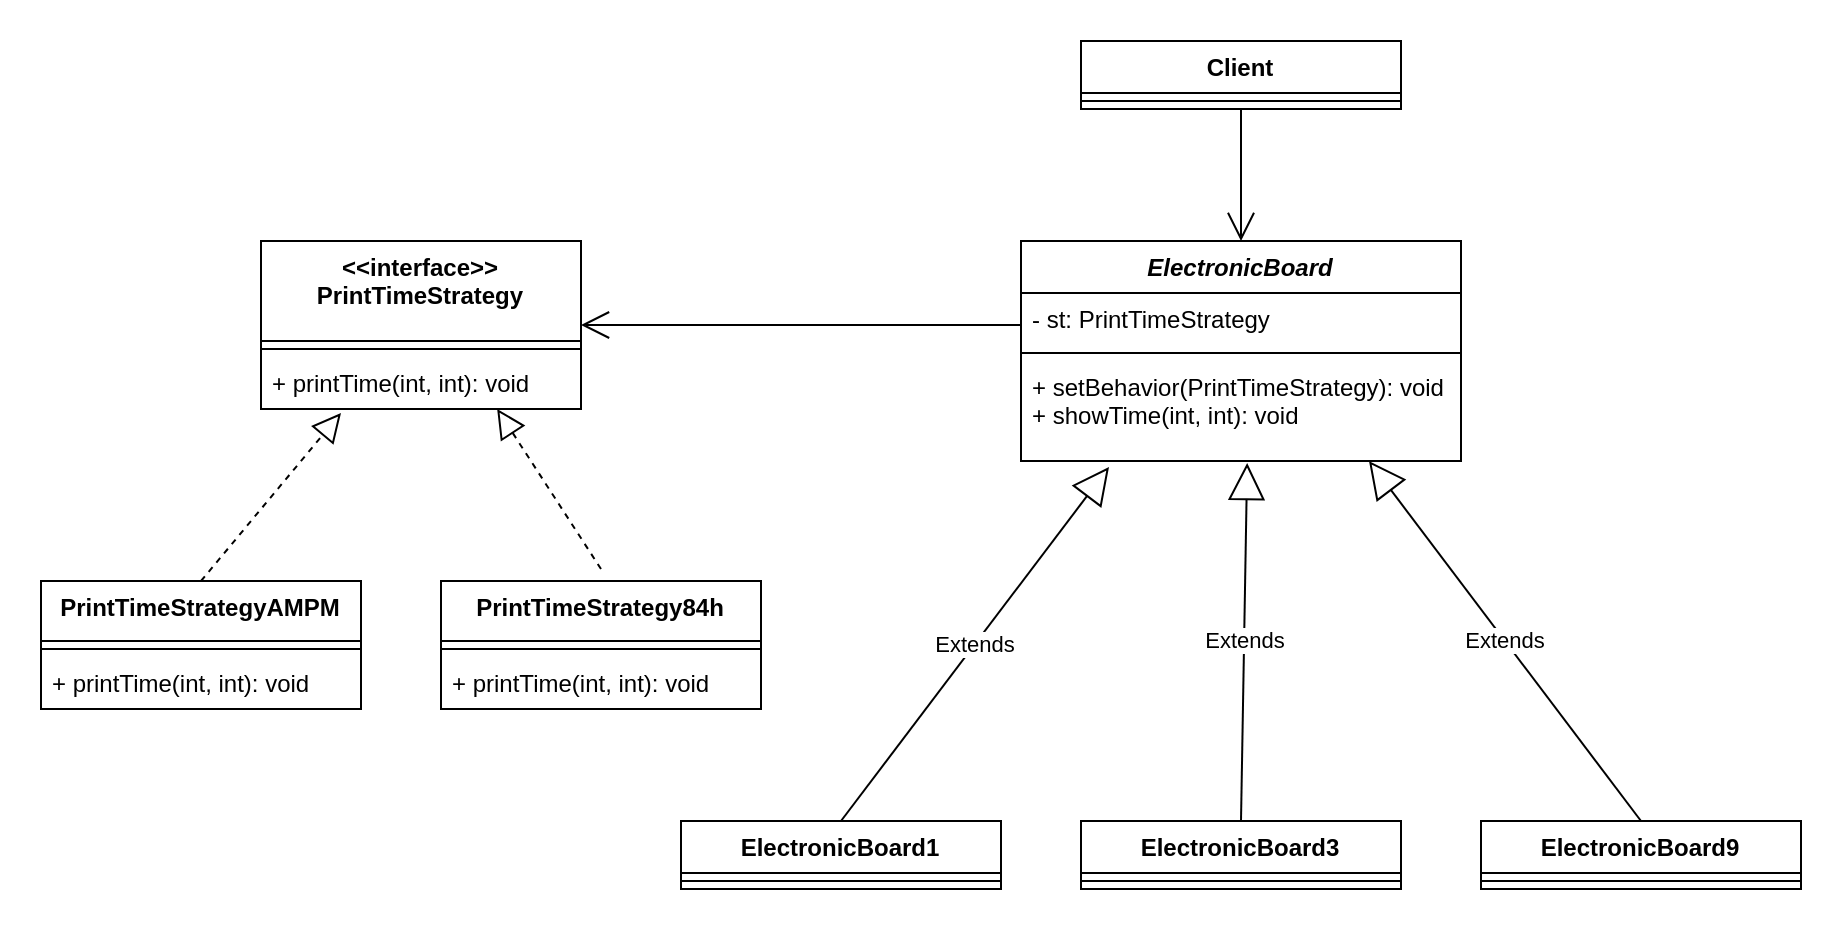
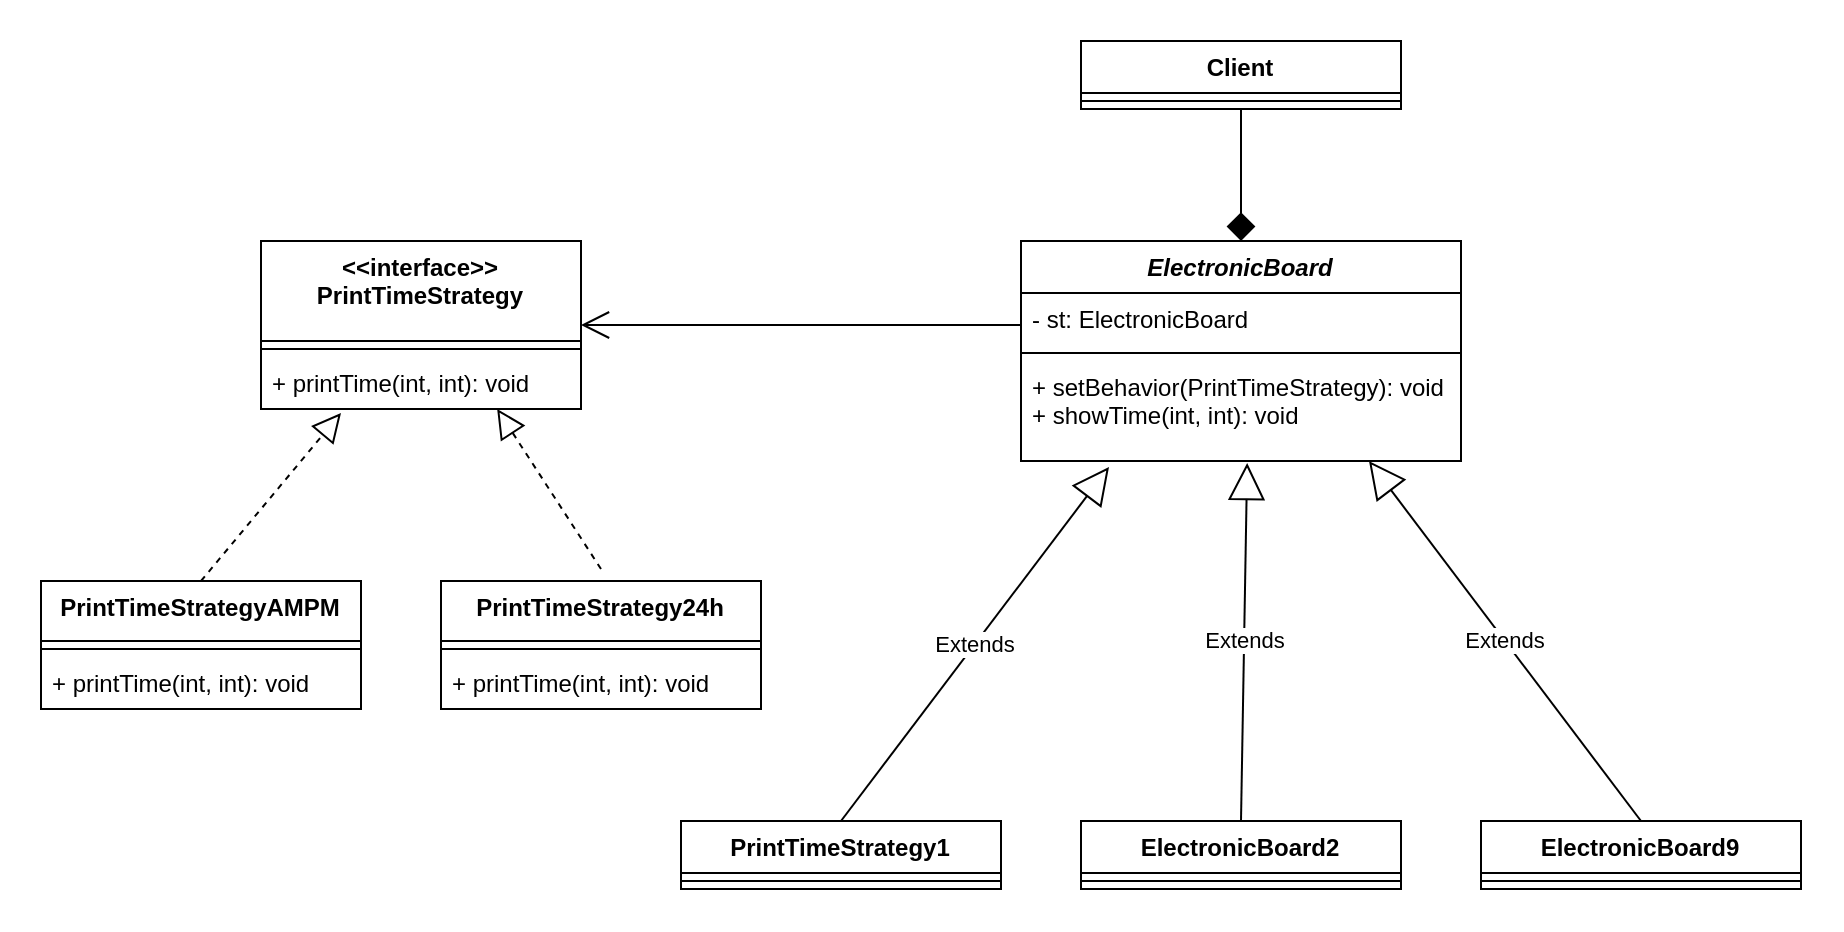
- <mxCell id="29" value="" style="endArrow=open;endFill=1;endSize=12;html=1;exitX=0.5;exitY=1;exitDx=0;exitDy=0;entryX=0.5;entryY=0;entryDx=0;entryDy=0;" edge="1" parent="1" source="27" target="13"><mxGeometry width="160" relative="1" as="geometry"><mxPoint x="580" y="90" as="sourcePoint" /><mxPoint x="740" y="90" as="targetPoint" /></mxGeometry></mxCell>
+ <mxCell id="29" value="" style="endArrow=diamond;endFill=1;endSize=12;html=1;exitX=0.5;exitY=1;exitDx=0;exitDy=0;entryX=0.5;entryY=0;entryDx=0;entryDy=0;" edge="1" parent="1" source="27" target="13"><mxGeometry width="160" relative="1" as="geometry"><mxPoint x="580" y="90" as="sourcePoint" /><mxPoint x="740" y="90" as="targetPoint" /></mxGeometry></mxCell>
- <mxCell id="14" value="- st: PrintTimeStrategy" style="text;strokeColor=none;fillColor=none;align=left;verticalAlign=top;spacingLeft=4;spacingRight=4;overflow=hidden;rotatable=0;points=[[0,0.5],[1,0.5]];portConstraint=eastwest;" vertex="1" parent="13"><mxGeometry y="26" width="220" height="26" as="geometry" /></mxCell>
+ <mxCell id="14" value="- st: ElectronicBoard" style="text;strokeColor=none;fillColor=none;align=left;verticalAlign=top;spacingLeft=4;spacingRight=4;overflow=hidden;rotatable=0;points=[[0,0.5],[1,0.5]];portConstraint=eastwest;" vertex="1" parent="13"><mxGeometry y="26" width="220" height="26" as="geometry" /></mxCell>
- <mxCell id="8" value="PrintTimeStrategy84h" style="swimlane;fontStyle=1;align=center;verticalAlign=top;childLayout=stackLayout;horizontal=1;startSize=30;horizontalStack=0;resizeParent=1;resizeParentMax=0;resizeLast=0;collapsible=1;marginBottom=0;" vertex="1" parent="1"><mxGeometry x="220" y="290" width="160" height="64" as="geometry" /></mxCell>
+ <mxCell id="8" value="PrintTimeStrategy24h" style="swimlane;fontStyle=1;align=center;verticalAlign=top;childLayout=stackLayout;horizontal=1;startSize=30;horizontalStack=0;resizeParent=1;resizeParentMax=0;resizeLast=0;collapsible=1;marginBottom=0;" vertex="1" parent="1"><mxGeometry x="220" y="290" width="160" height="64" as="geometry" /></mxCell>
- <mxCell id="18" value="ElectronicBoard1" style="swimlane;fontStyle=1;align=center;verticalAlign=top;childLayout=stackLayout;horizontal=1;startSize=26;horizontalStack=0;resizeParent=1;resizeParentMax=0;resizeLast=0;collapsible=1;marginBottom=0;" vertex="1" parent="1"><mxGeometry x="340" y="410" width="160" height="34" as="geometry" /></mxCell>
+ <mxCell id="18" value="PrintTimeStrategy1" style="swimlane;fontStyle=1;align=center;verticalAlign=top;childLayout=stackLayout;horizontal=1;startSize=26;horizontalStack=0;resizeParent=1;resizeParentMax=0;resizeLast=0;collapsible=1;marginBottom=0;" vertex="1" parent="1"><mxGeometry x="340" y="410" width="160" height="34" as="geometry" /></mxCell>
- <mxCell id="20" value="ElectronicBoard3" style="swimlane;fontStyle=1;align=center;verticalAlign=top;childLayout=stackLayout;horizontal=1;startSize=26;horizontalStack=0;resizeParent=1;resizeParentMax=0;resizeLast=0;collapsible=1;marginBottom=0;" vertex="1" parent="1"><mxGeometry x="540" y="410" width="160" height="34" as="geometry" /></mxCell>
+ <mxCell id="20" value="ElectronicBoard2" style="swimlane;fontStyle=1;align=center;verticalAlign=top;childLayout=stackLayout;horizontal=1;startSize=26;horizontalStack=0;resizeParent=1;resizeParentMax=0;resizeLast=0;collapsible=1;marginBottom=0;" vertex="1" parent="1"><mxGeometry x="540" y="410" width="160" height="34" as="geometry" /></mxCell>
